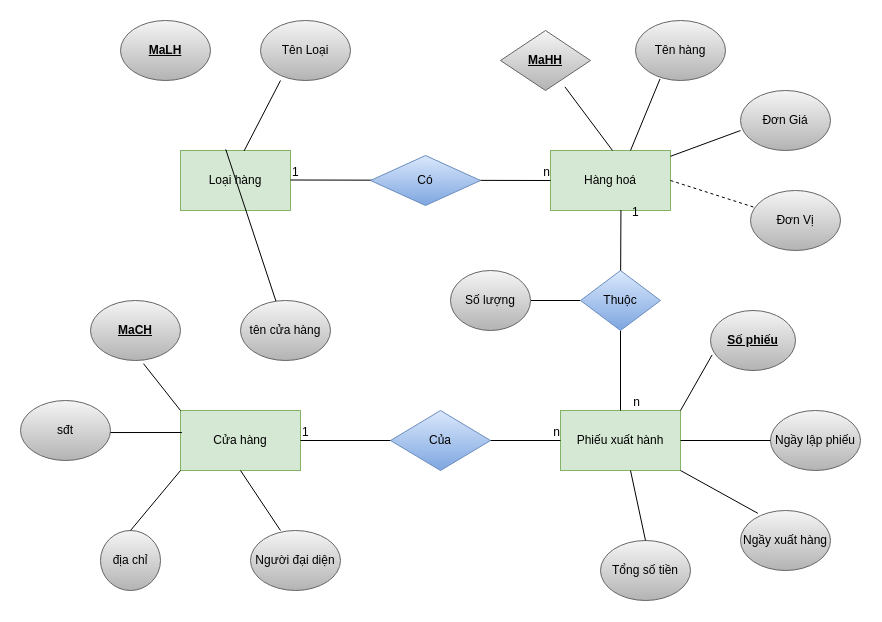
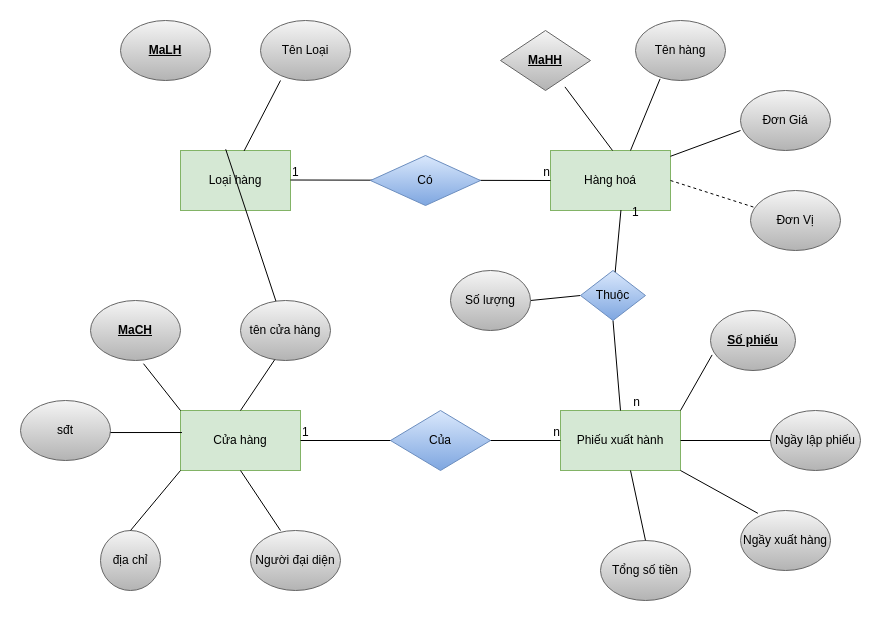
- <mxCell id="36" value="Thuộc" style="shape=rhombus;perimeter=rhombusPerimeter;whiteSpace=wrap;html=1;align=center;fillColor=#dae8fc;strokeColor=#6c8ebf;gradientColor=#7ea6e0;" vertex="1" parent="1"><mxGeometry x="580" y="270" width="80" height="60" as="geometry" /></mxCell>
+ <mxCell id="36" value="Thuộc" style="shape=rhombus;perimeter=rhombusPerimeter;whiteSpace=wrap;html=1;align=center;fillColor=#dae8fc;strokeColor=#6c8ebf;gradientColor=#7ea6e0;" vertex="1" parent="1"><mxGeometry x="580" y="270" width="65" height="50" as="geometry" /></mxCell>
+ <mxCell id="46" value="" style="endArrow=none;html=1;rounded=0;entryX=0.38;entryY=0.987;entryDx=0;entryDy=0;exitX=0.5;exitY=0;exitDx=0;exitDy=0;entryPerimeter=0;" edge="1" parent="1" source="10" target="11"><mxGeometry relative="1" as="geometry"><mxPoint x="430" y="390" as="sourcePoint" /><mxPoint x="590" y="390" as="targetPoint" /><Array as="points" /></mxGeometry></mxCell>
